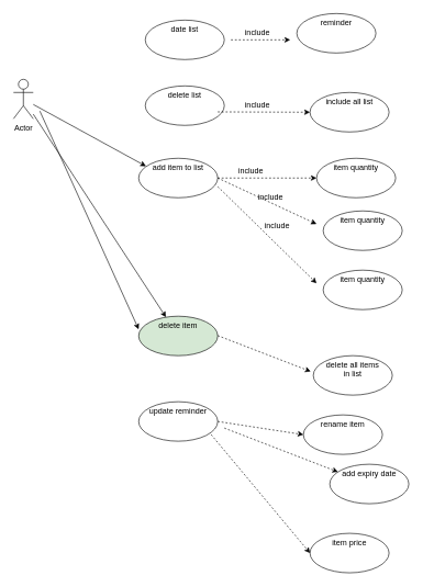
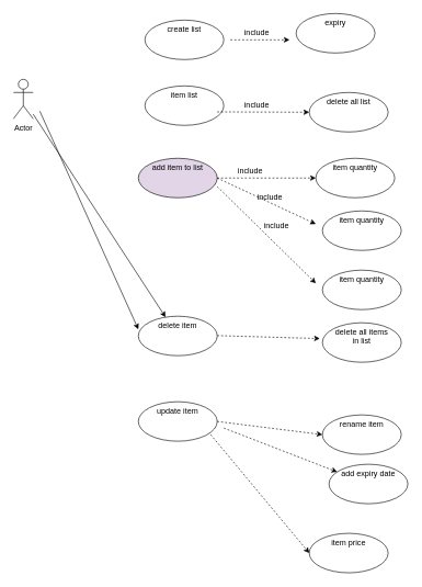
- <mxCell id="8" value="reminder" style="ellipse;whiteSpace=wrap;html=1;verticalAlign=top;" parent="1" vertex="1"><mxGeometry x="450" y="20" width="120" height="60" as="geometry" /></mxCell>
+ <mxCell id="8" value="expiry" style="ellipse;whiteSpace=wrap;html=1;verticalAlign=top;" parent="1" vertex="1"><mxGeometry x="450" y="20" width="120" height="60" as="geometry" /></mxCell>
- <mxCell id="3" value="date list" style="ellipse;whiteSpace=wrap;html=1;verticalAlign=top;" parent="1" vertex="1"><mxGeometry x="220" y="30" width="120" height="60" as="geometry" /></mxCell>
+ <mxCell id="3" value="create list" style="ellipse;whiteSpace=wrap;html=1;verticalAlign=top;" parent="1" vertex="1"><mxGeometry x="220" y="30" width="120" height="60" as="geometry" /></mxCell>
- <mxCell id="4" value="delete list" style="ellipse;whiteSpace=wrap;html=1;verticalAlign=top;" parent="1" vertex="1"><mxGeometry x="220" y="130" width="120" height="60" as="geometry" /></mxCell>
+ <mxCell id="4" value="item list" style="ellipse;whiteSpace=wrap;html=1;verticalAlign=top;" parent="1" vertex="1"><mxGeometry x="220" y="130" width="120" height="60" as="geometry" /></mxCell>
- <mxCell id="21" value="include all list" style="ellipse;whiteSpace=wrap;html=1;verticalAlign=top;" parent="1" vertex="1"><mxGeometry x="470" y="140" width="120" height="60" as="geometry" /></mxCell>
+ <mxCell id="21" value="delete all list" style="ellipse;whiteSpace=wrap;html=1;verticalAlign=top;" parent="1" vertex="1"><mxGeometry x="470" y="140" width="120" height="60" as="geometry" /></mxCell>
- <mxCell id="11" value="" style="endArrow=classic;html=1;rounded=0;entryX=0.092;entryY=0.2;entryDx=0;entryDy=0;entryPerimeter=0;" parent="1" source="2" target="6" edge="1"><mxGeometry width="50" height="50" relative="1" as="geometry"><mxPoint x="330" y="310" as="sourcePoint" /><mxPoint x="380" y="260" as="targetPoint" /></mxGeometry></mxCell>
- <mxCell id="6" value="add item to list" style="ellipse;whiteSpace=wrap;html=1;verticalAlign=top;" parent="1" vertex="1"><mxGeometry x="210" y="240" width="120" height="60" as="geometry" /></mxCell>
+ <mxCell id="6" value="add item to list" style="ellipse;whiteSpace=wrap;html=1;verticalAlign=top;fillColor=#e1d5e7;" parent="1" vertex="1"><mxGeometry x="210" y="240" width="120" height="60" as="geometry" /></mxCell>
- <mxCell id="20" value="delete item" style="ellipse;whiteSpace=wrap;html=1;verticalAlign=top;fillColor=#d5e8d4;" parent="1" vertex="1"><mxGeometry x="210" y="480" width="120" height="60" as="geometry" /></mxCell>
+ <mxCell id="20" value="delete item" style="ellipse;whiteSpace=wrap;html=1;verticalAlign=top;" parent="1" vertex="1"><mxGeometry x="210" y="480" width="120" height="60" as="geometry" /></mxCell>
- <mxCell id="26" value="&lt;div&gt;delete all items &lt;br&gt;&lt;/div&gt;&lt;div&gt;in list&lt;/div&gt;" style="ellipse;whiteSpace=wrap;html=1;verticalAlign=top;" parent="1" vertex="1"><mxGeometry x="475" y="540" width="120" height="60" as="geometry" /></mxCell>
+ <mxCell id="26" value="&lt;div&gt;delete all items &lt;br&gt;&lt;/div&gt;&lt;div&gt;in list&lt;/div&gt;" style="ellipse;whiteSpace=wrap;html=1;verticalAlign=top;" parent="1" vertex="1"><mxGeometry x="490" y="490" width="120" height="60" as="geometry" /></mxCell>
- <mxCell id="27" value="update reminder " style="ellipse;whiteSpace=wrap;html=1;verticalAlign=top;" parent="1" vertex="1"><mxGeometry x="210" y="610" width="120" height="60" as="geometry" /></mxCell>
+ <mxCell id="27" value="update item " style="ellipse;whiteSpace=wrap;html=1;verticalAlign=top;" parent="1" vertex="1"><mxGeometry x="210" y="610" width="120" height="60" as="geometry" /></mxCell>
- <mxCell id="28" value="rename item" style="ellipse;whiteSpace=wrap;html=1;verticalAlign=top;" parent="1" vertex="1"><mxGeometry x="460" y="630" width="120" height="60" as="geometry" /></mxCell>
+ <mxCell id="28" value="rename item" style="ellipse;whiteSpace=wrap;html=1;verticalAlign=top;" parent="1" vertex="1"><mxGeometry x="490" y="630" width="120" height="60" as="geometry" /></mxCell>
